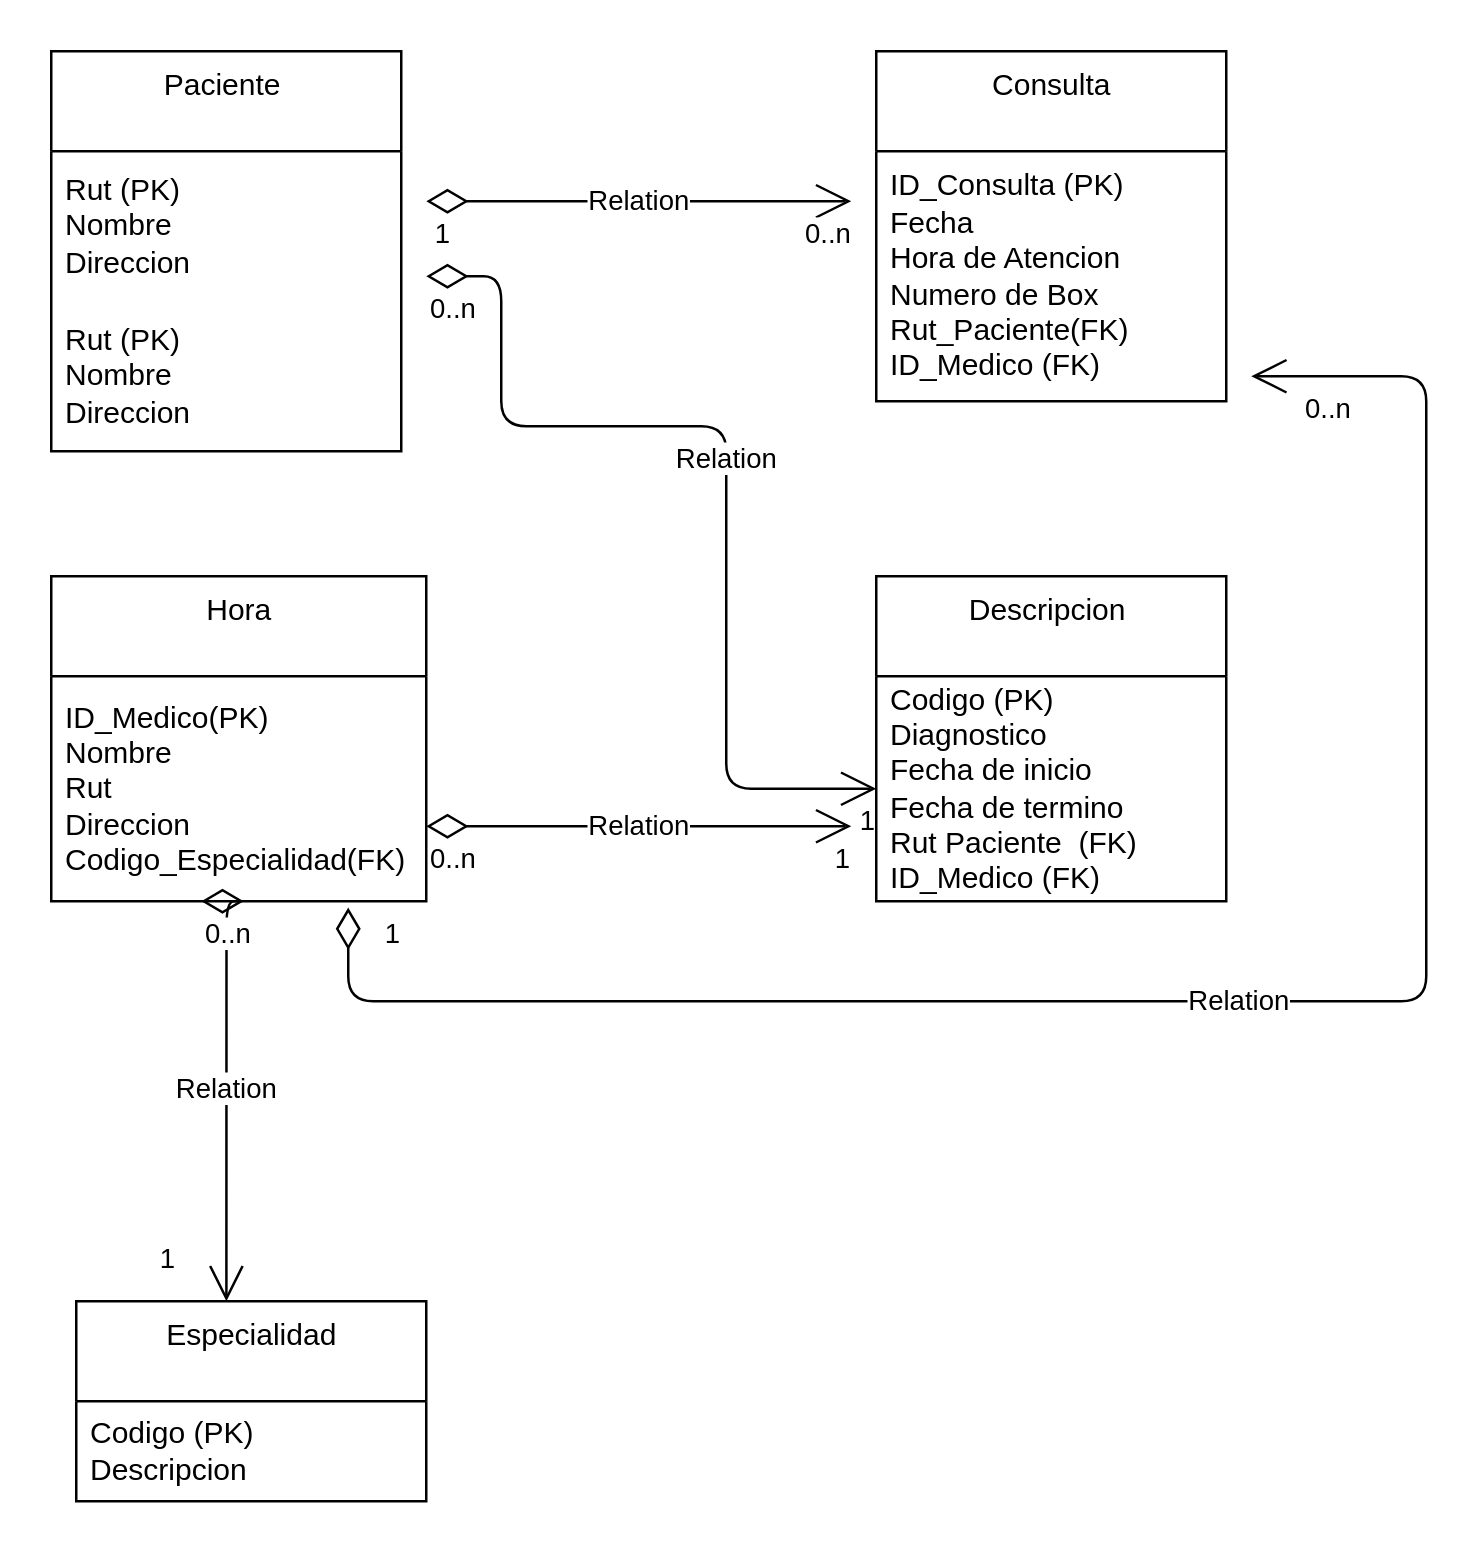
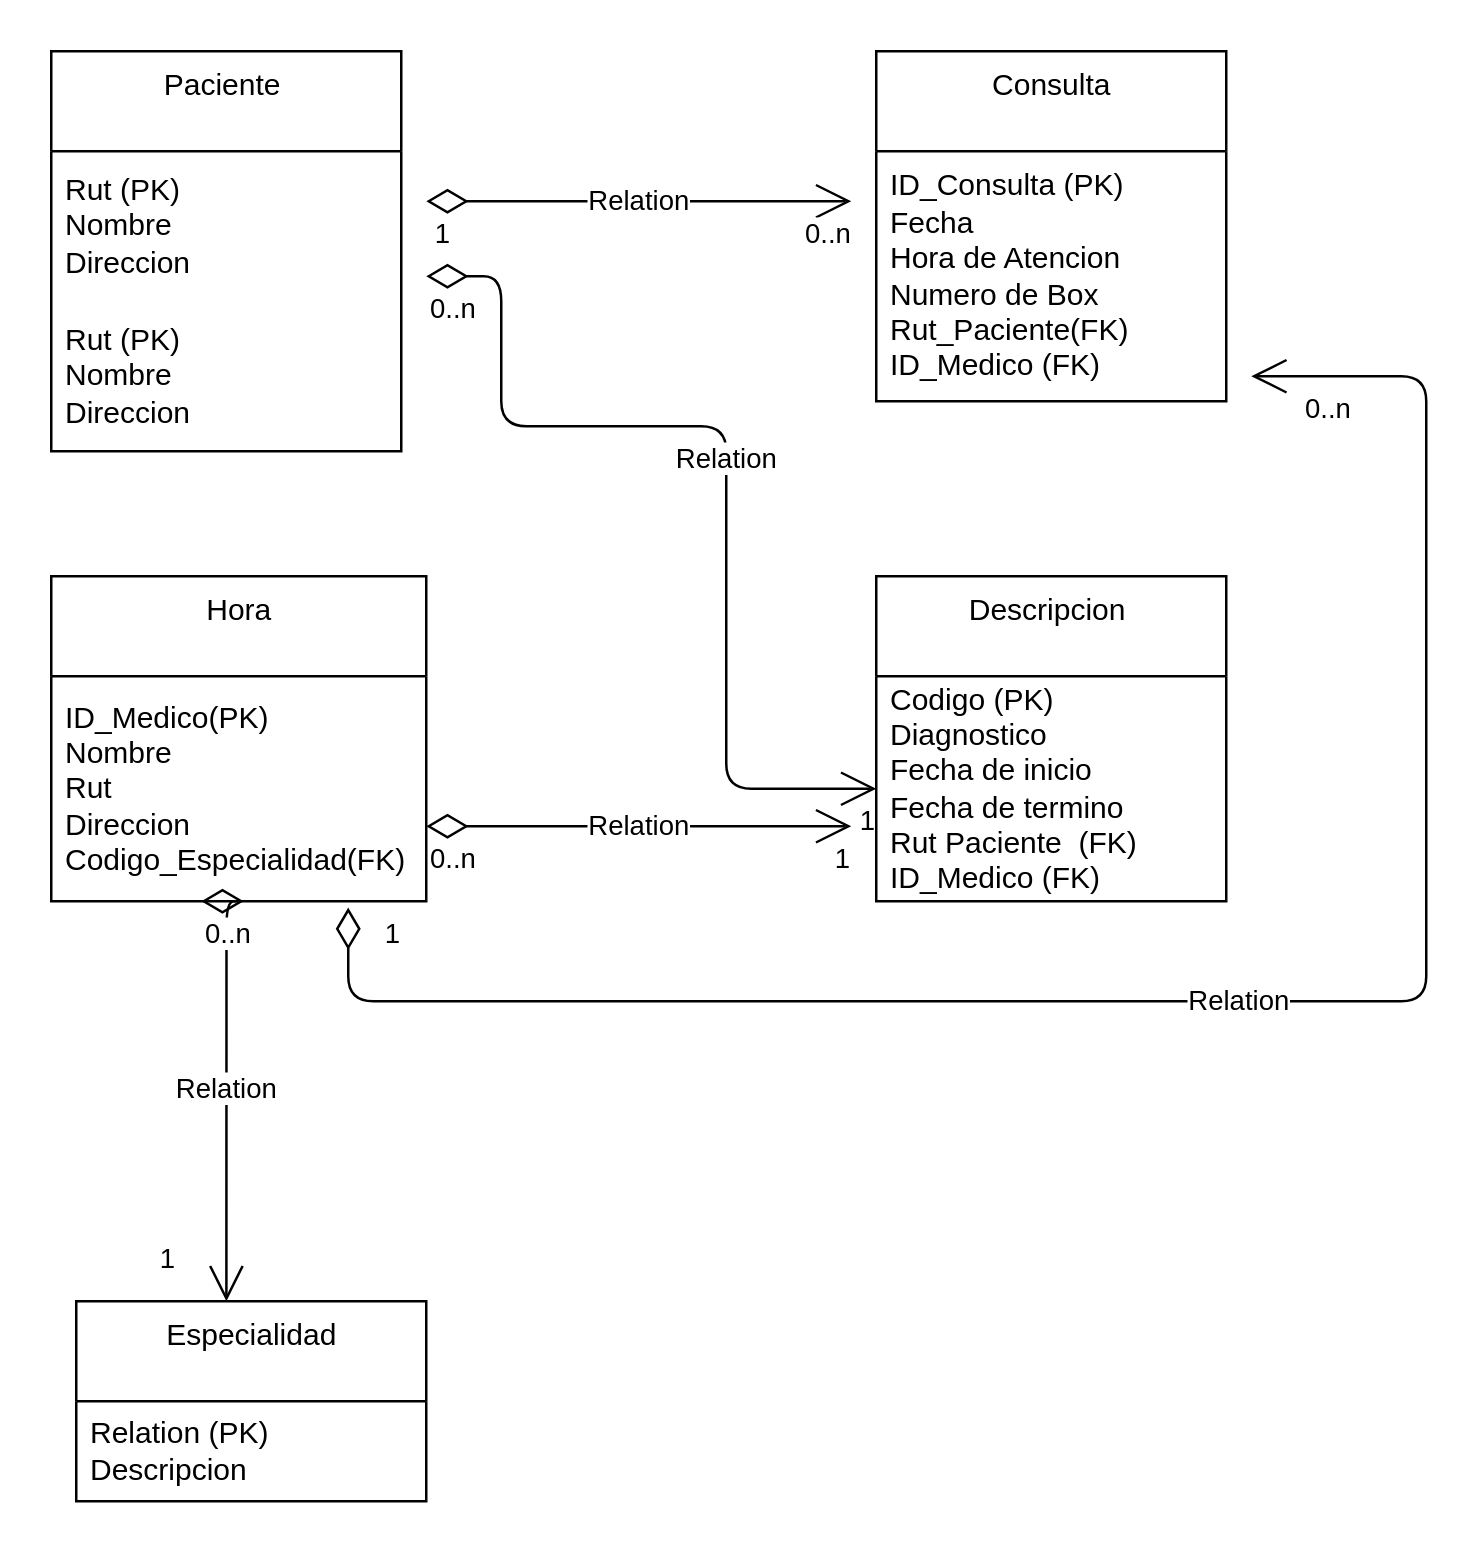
- <mxCell id="12" value="Codigo (PK)&lt;br&gt;Descripcion&amp;nbsp;" style="text;html=1;strokeColor=none;fillColor=none;align=left;verticalAlign=middle;spacingLeft=4;spacingRight=4;overflow=hidden;rotatable=0;points=[[0,0.5],[1,0.5]];portConstraint=eastwest;" parent="11" vertex="1"><mxGeometry y="40" width="140" height="40" as="geometry" /></mxCell>
+ <mxCell id="12" value="Relation (PK)&lt;br&gt;Descripcion&amp;nbsp;" style="text;html=1;strokeColor=none;fillColor=none;align=left;verticalAlign=middle;spacingLeft=4;spacingRight=4;overflow=hidden;rotatable=0;points=[[0,0.5],[1,0.5]];portConstraint=eastwest;" parent="11" vertex="1"><mxGeometry y="40" width="140" height="40" as="geometry" /></mxCell>
